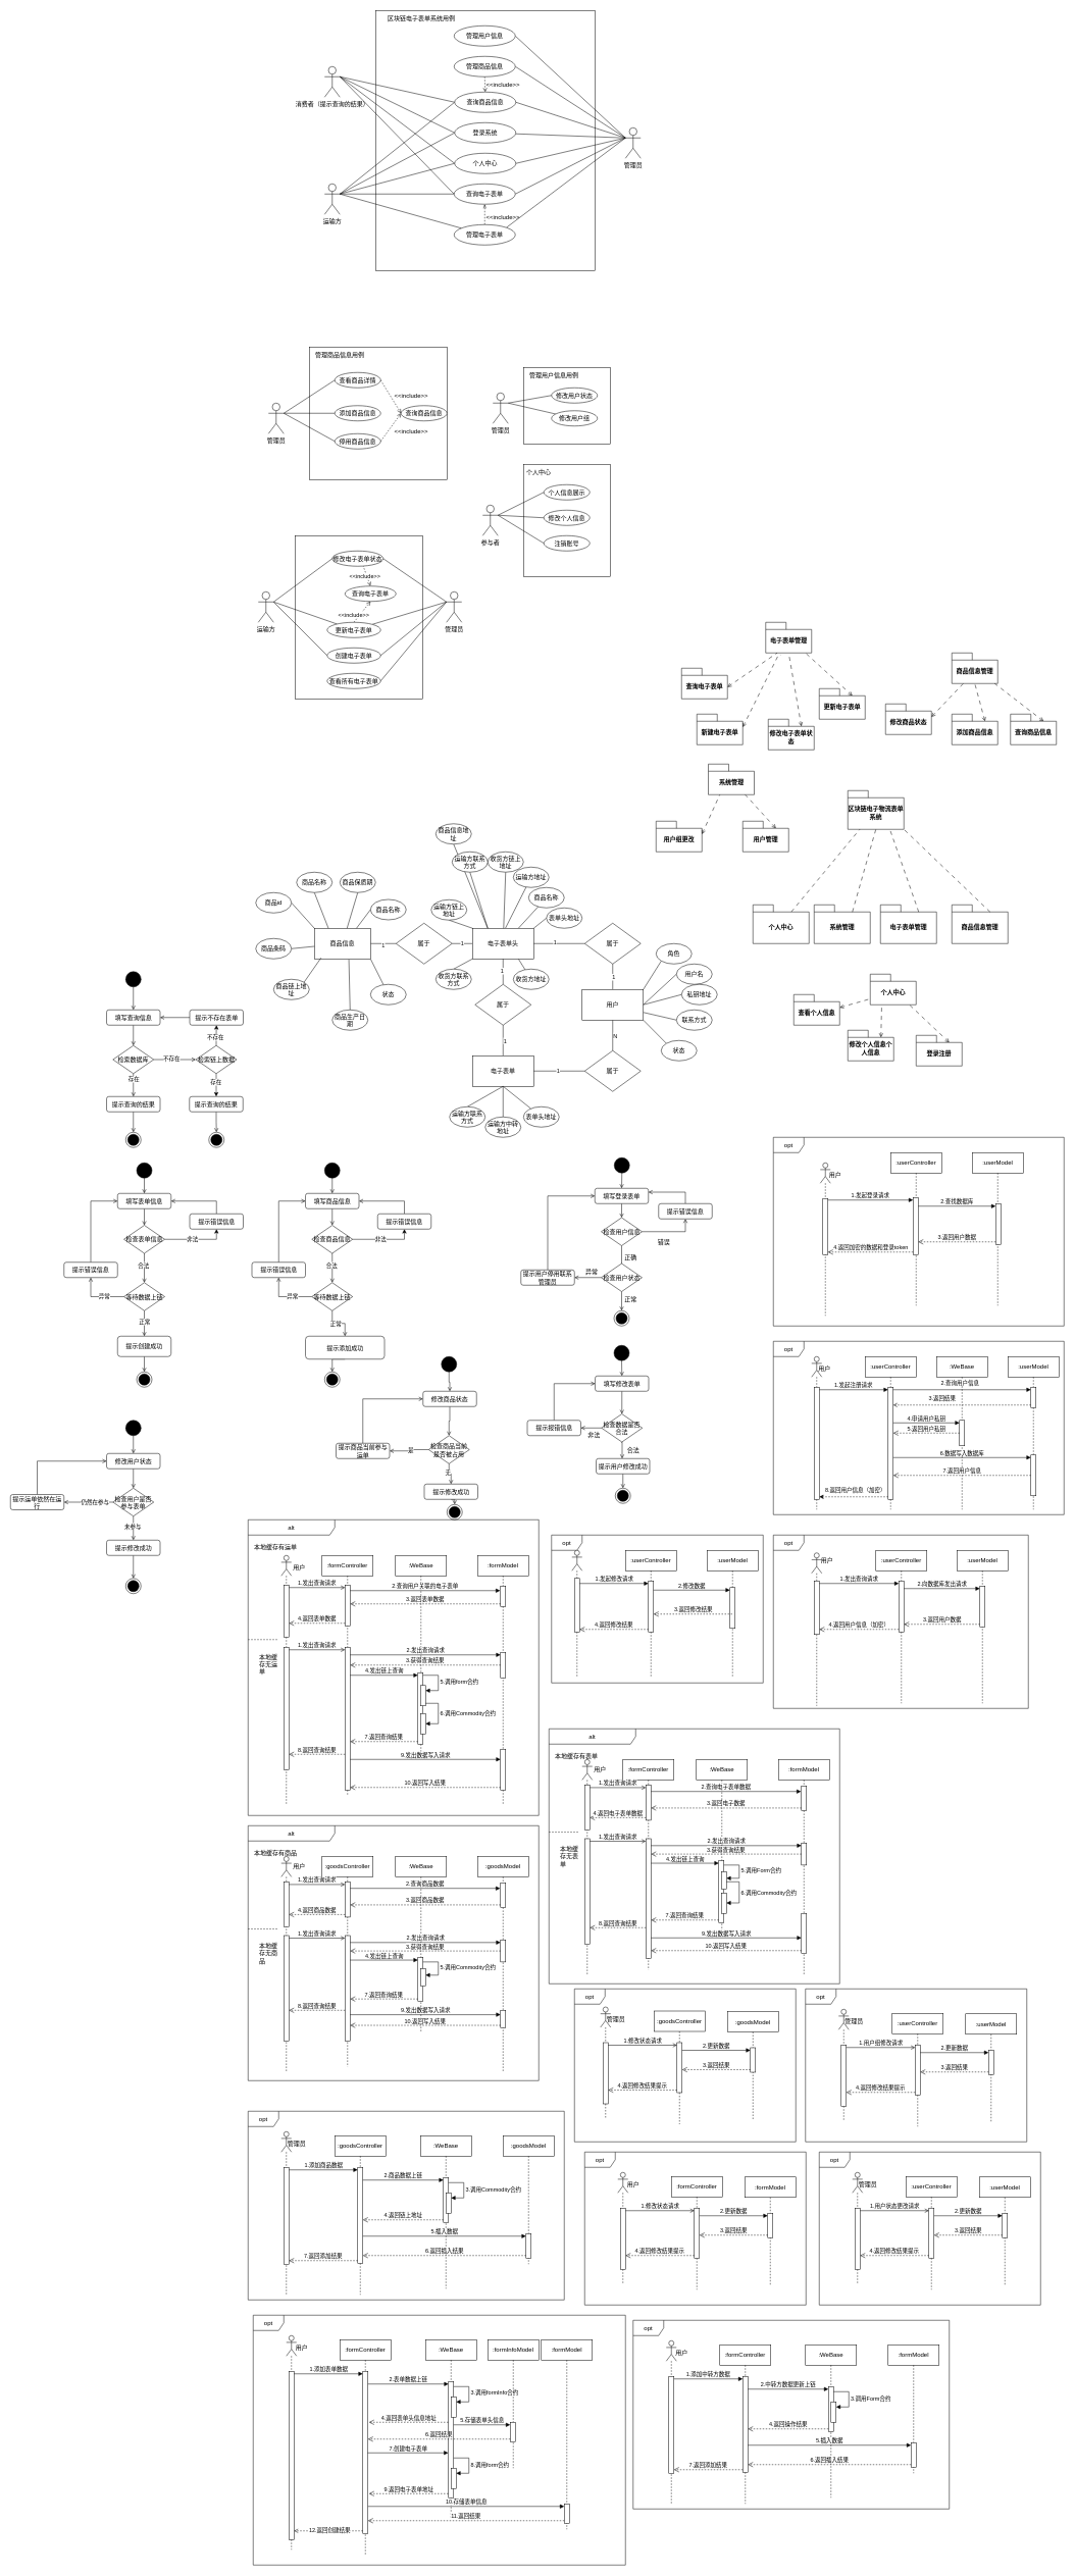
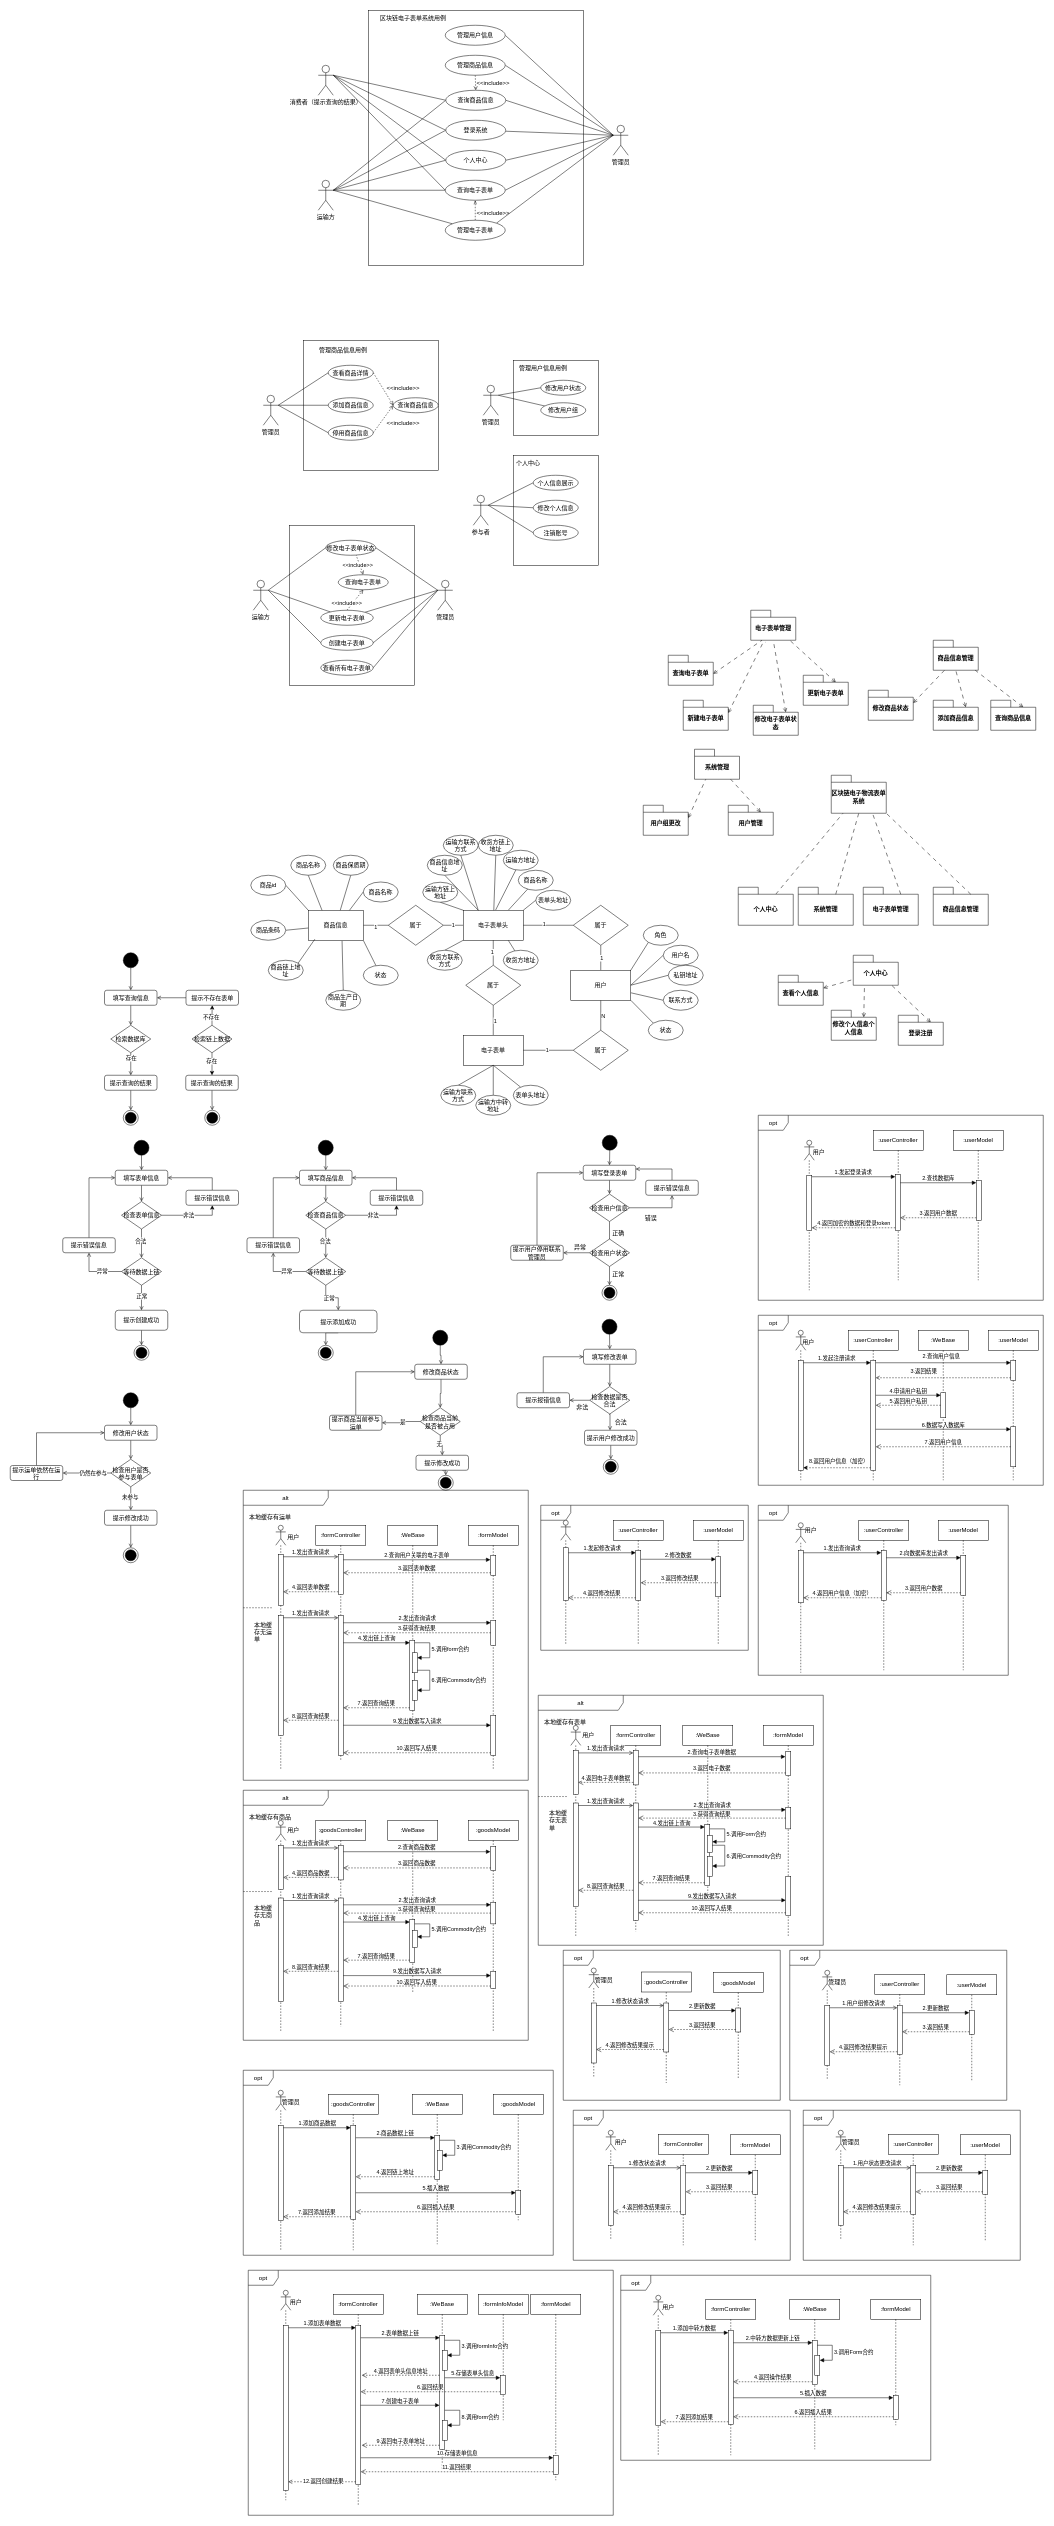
- <mxCell id="30" value="管理商品信息用例" style="text;html=1;strokeColor=none;fillColor=none;align=center;verticalAlign=middle;whiteSpace=wrap;rounded=0;" parent="1" vertex="1"><mxGeometry x="616" y="680" width="100" height="30" as="geometry" /></mxCell>
+ <mxCell id="30" value="管理商品信息用例" style="text;html=1;strokeColor=none;fillColor=none;align=center;verticalAlign=middle;whiteSpace=wrap;rounded=0;" parent="1" vertex="1"><mxGeometry x="636" y="685" width="100" height="30" as="geometry" /></mxCell>
- <mxCell id="133" value="商品信息地址" style="ellipse;whiteSpace=wrap;html=1;" parent="1" vertex="1"><mxGeometry x="854" y="1615" width="70" height="40" as="geometry" /></mxCell>
+ <mxCell id="133" value="商品信息地址" style="ellipse;whiteSpace=wrap;html=1;" parent="1" vertex="1"><mxGeometry x="854" y="1710" width="70" height="40" as="geometry" /></mxCell>
- <mxCell id="531" style="edgeStyle=orthogonalEdgeStyle;rounded=0;orthogonalLoop=1;jettySize=auto;html=1;exitX=1;exitY=0.5;exitDx=0;exitDy=0;endArrow=open;endFill=0;entryX=0;entryY=0.5;entryDx=0;entryDy=0;" edge="1" parent="1" source="533" target="539"><mxGeometry relative="1" as="geometry"><mxPoint x="356" y="2077.769" as="targetPoint" /></mxGeometry></mxCell>
- <mxCell id="532" value="不存在" style="edgeLabel;html=1;align=center;verticalAlign=middle;resizable=0;points=[];" vertex="1" connectable="0" parent="531"><mxGeometry x="-0.17" y="2" relative="1" as="geometry"><mxPoint as="offset" /></mxGeometry></mxCell>
